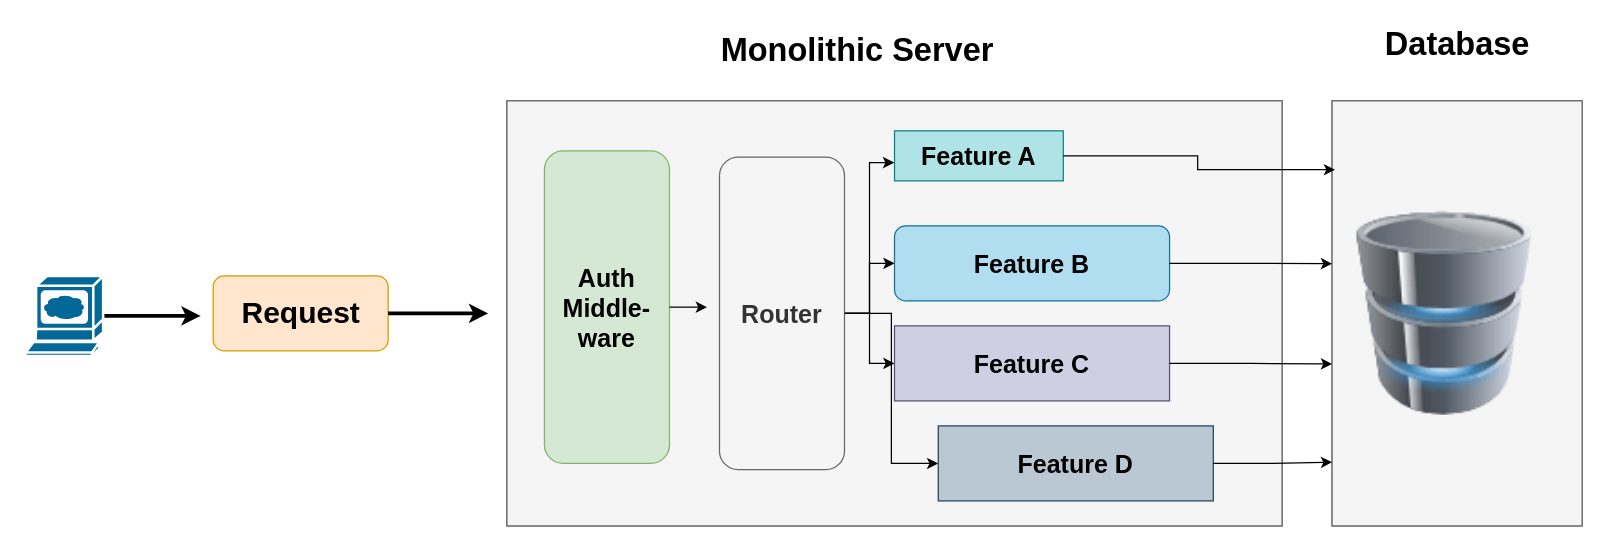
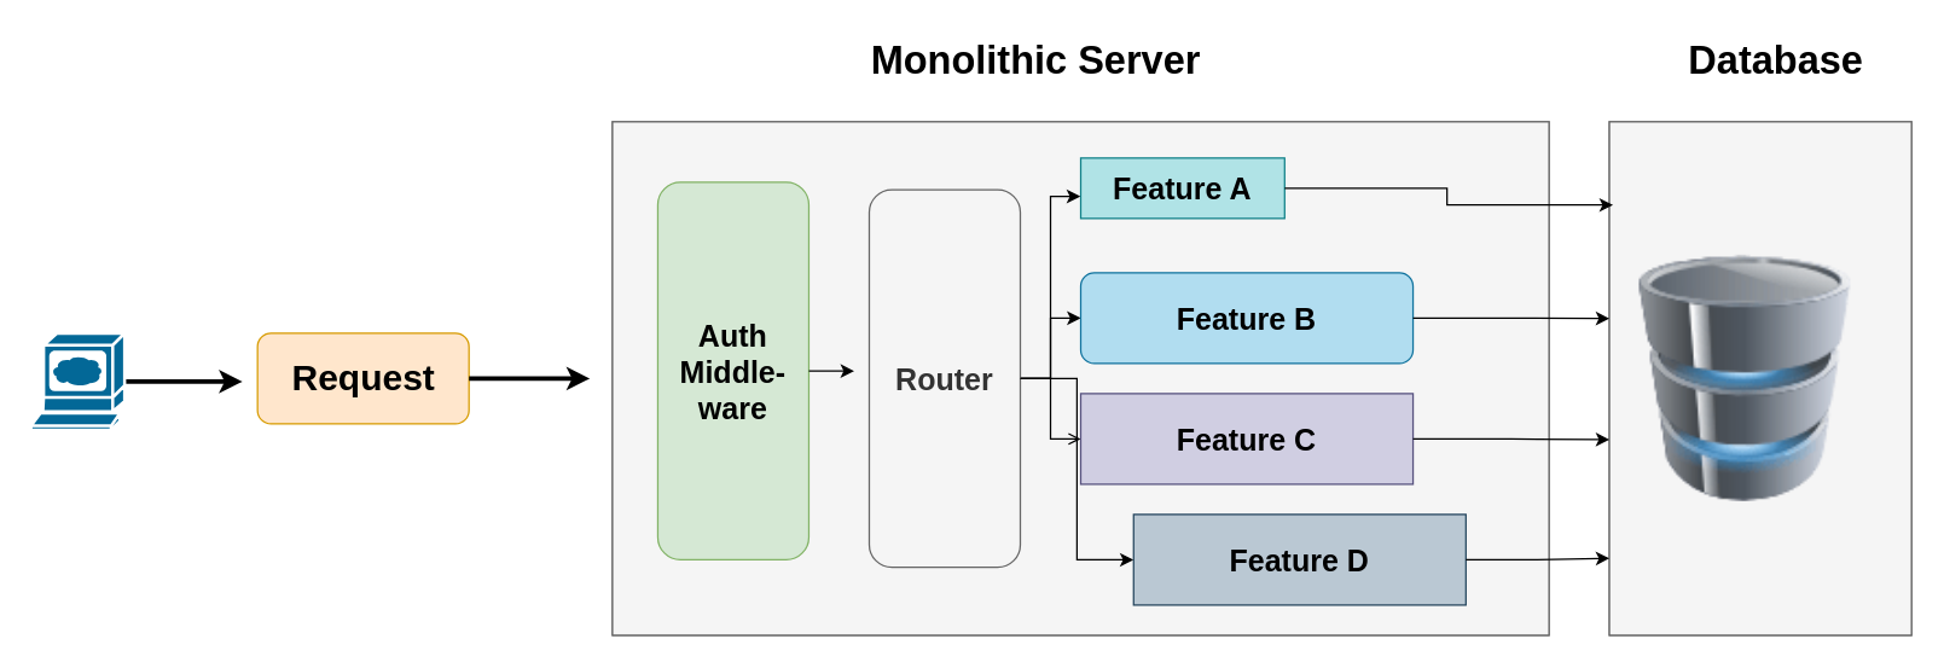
- <mxCell id="6" value="&lt;font style=&quot;font-size: 26px;&quot;&gt;Database&lt;/font&gt;" style="text;strokeColor=none;fillColor=none;html=1;fontSize=24;fontStyle=1;verticalAlign=middle;align=center;" parent="1" vertex="1"><mxGeometry x="1100" y="15" width="130" height="40" as="geometry" /></mxCell>
+ <mxCell id="6" value="&lt;font style=&quot;font-size: 26px;&quot;&gt;Database&lt;/font&gt;" style="text;strokeColor=none;fillColor=none;html=1;fontSize=24;fontStyle=1;verticalAlign=middle;align=center;" parent="1" vertex="1"><mxGeometry x="1110" y="20" width="130" height="40" as="geometry" /></mxCell>
- <mxCell id="11" style="edgeStyle=orthogonalEdgeStyle;rounded=0;orthogonalLoop=1;jettySize=auto;html=1;entryX=0;entryY=0.5;entryDx=0;entryDy=0;" parent="7" source="13" target="16" edge="1"><mxGeometry relative="1" as="geometry" /></mxCell>
+ <mxCell id="11" style="edgeStyle=orthogonalEdgeStyle;rounded=0;orthogonalLoop=1;jettySize=auto;html=1;entryX=0;entryY=0.5;entryDx=0;entryDy=0;endArrow=open;" parent="7" source="13" target="16" edge="1"><mxGeometry relative="1" as="geometry" /></mxCell>
